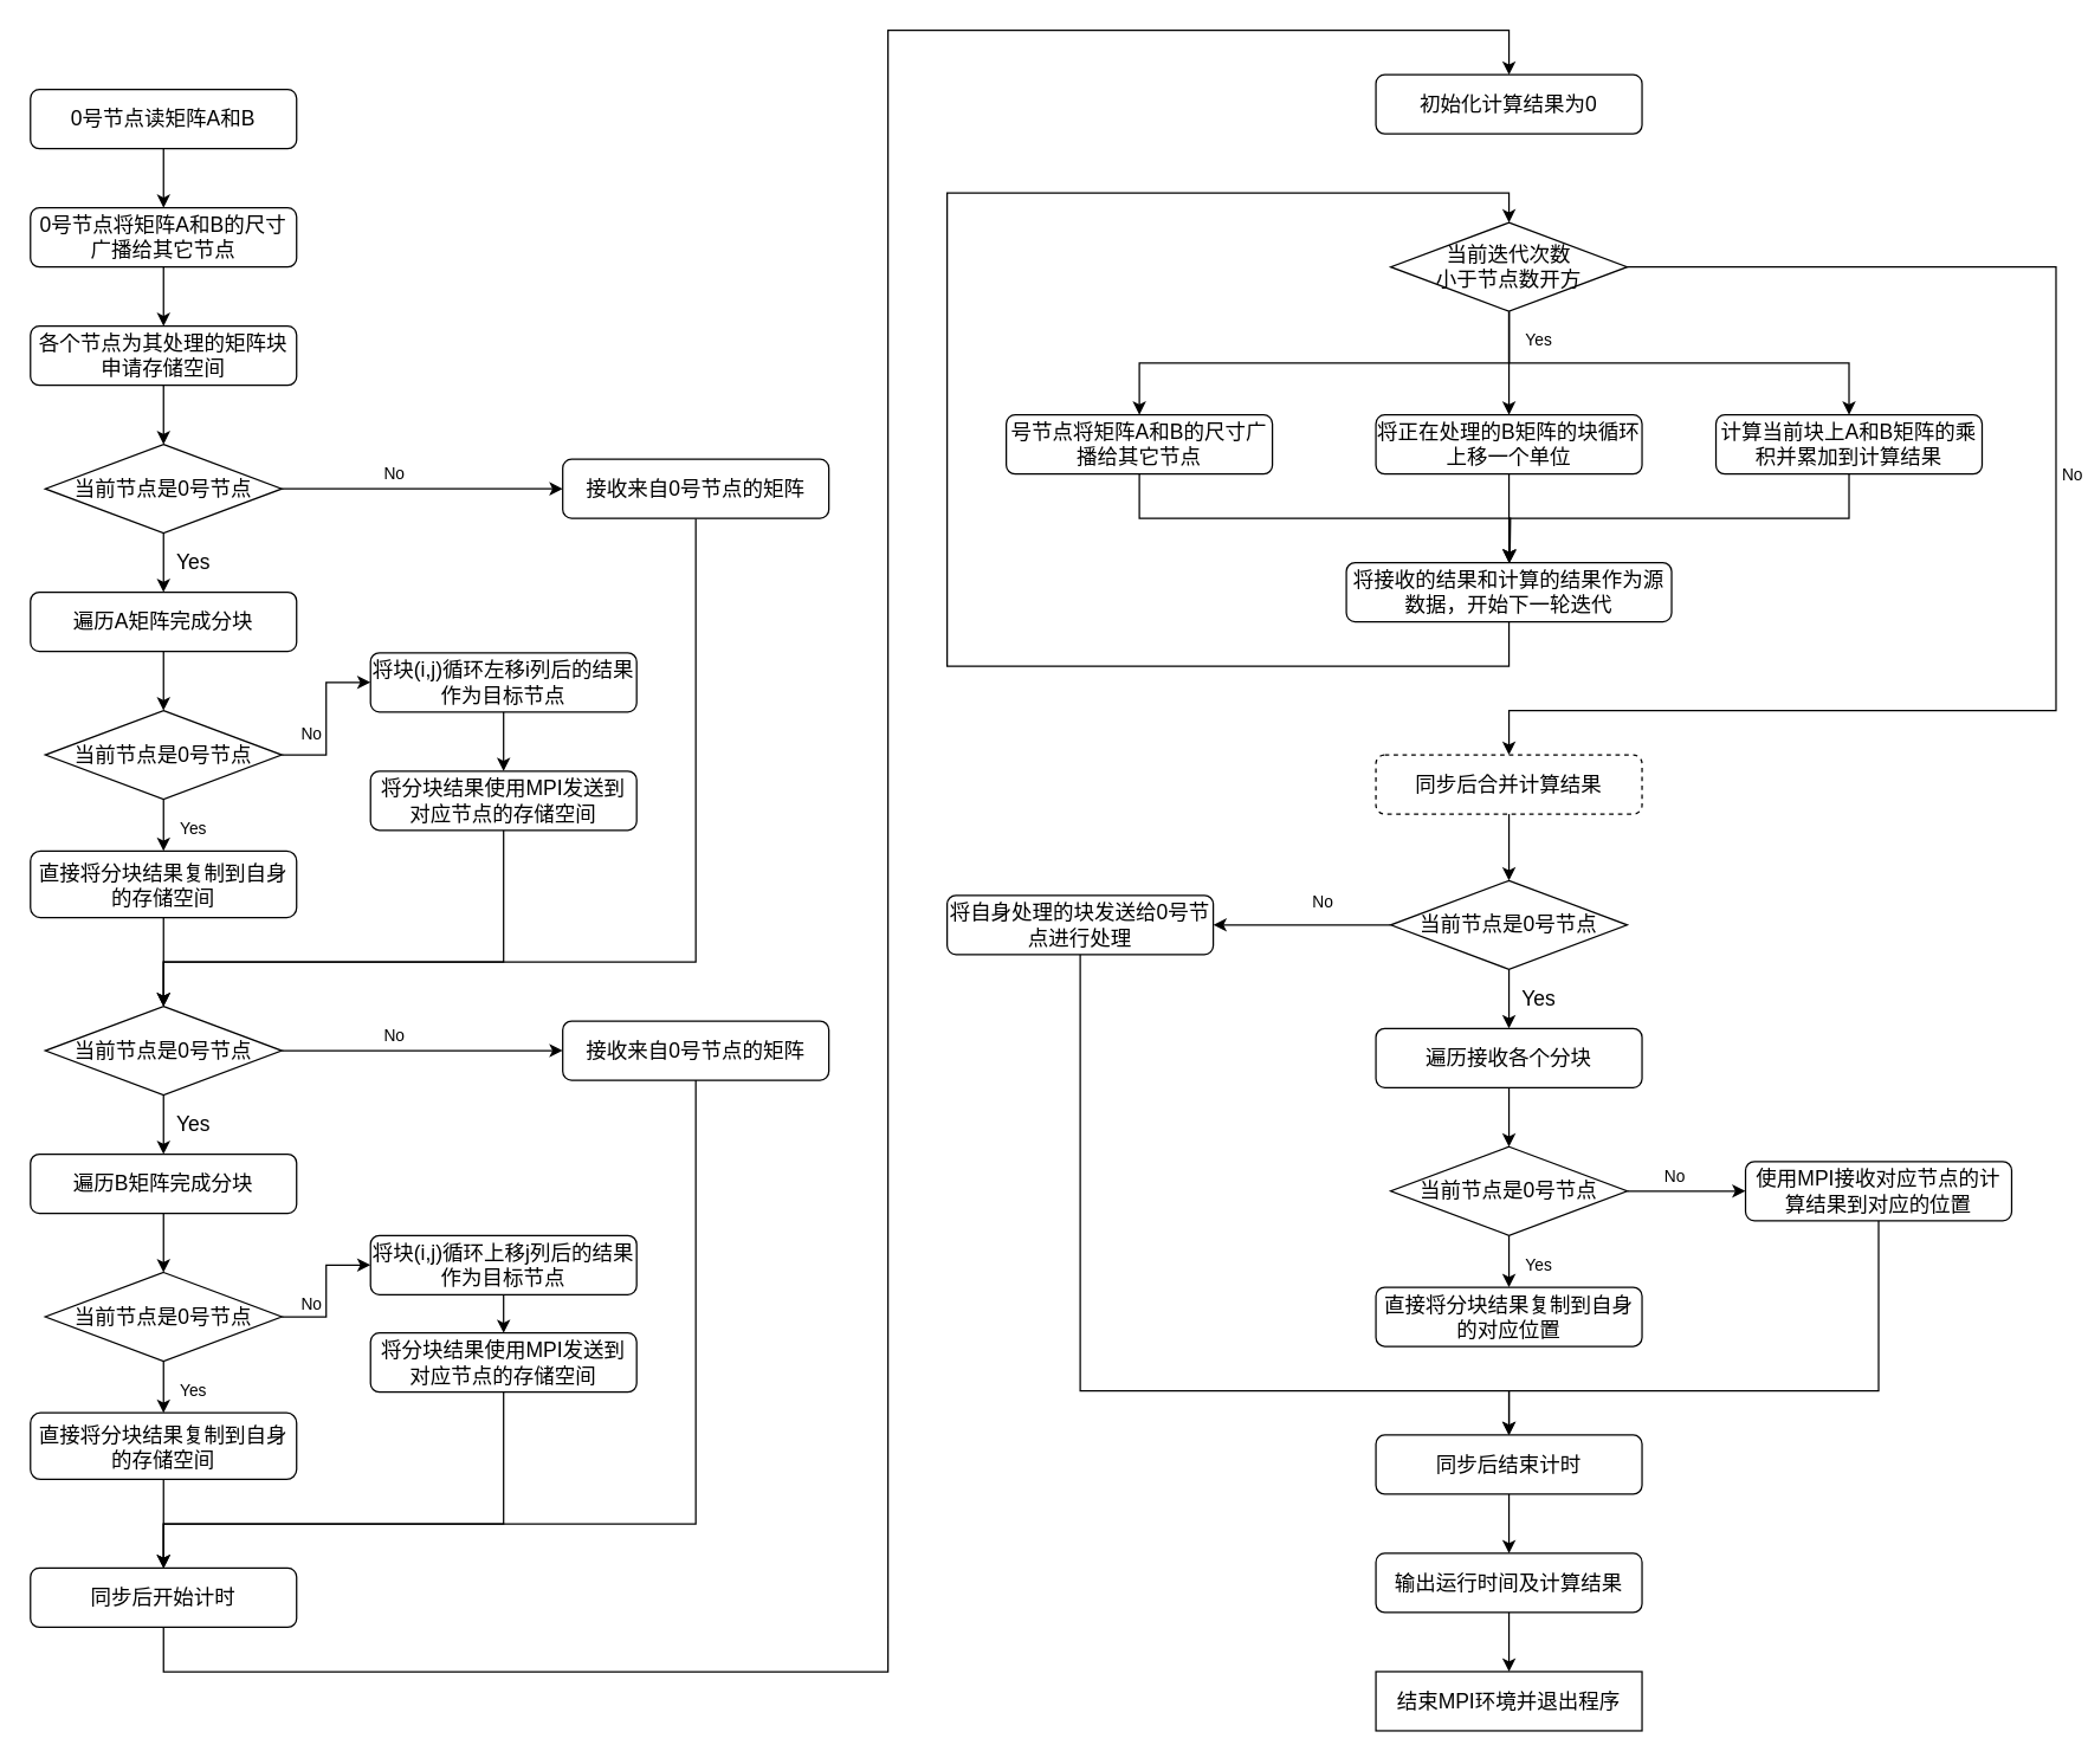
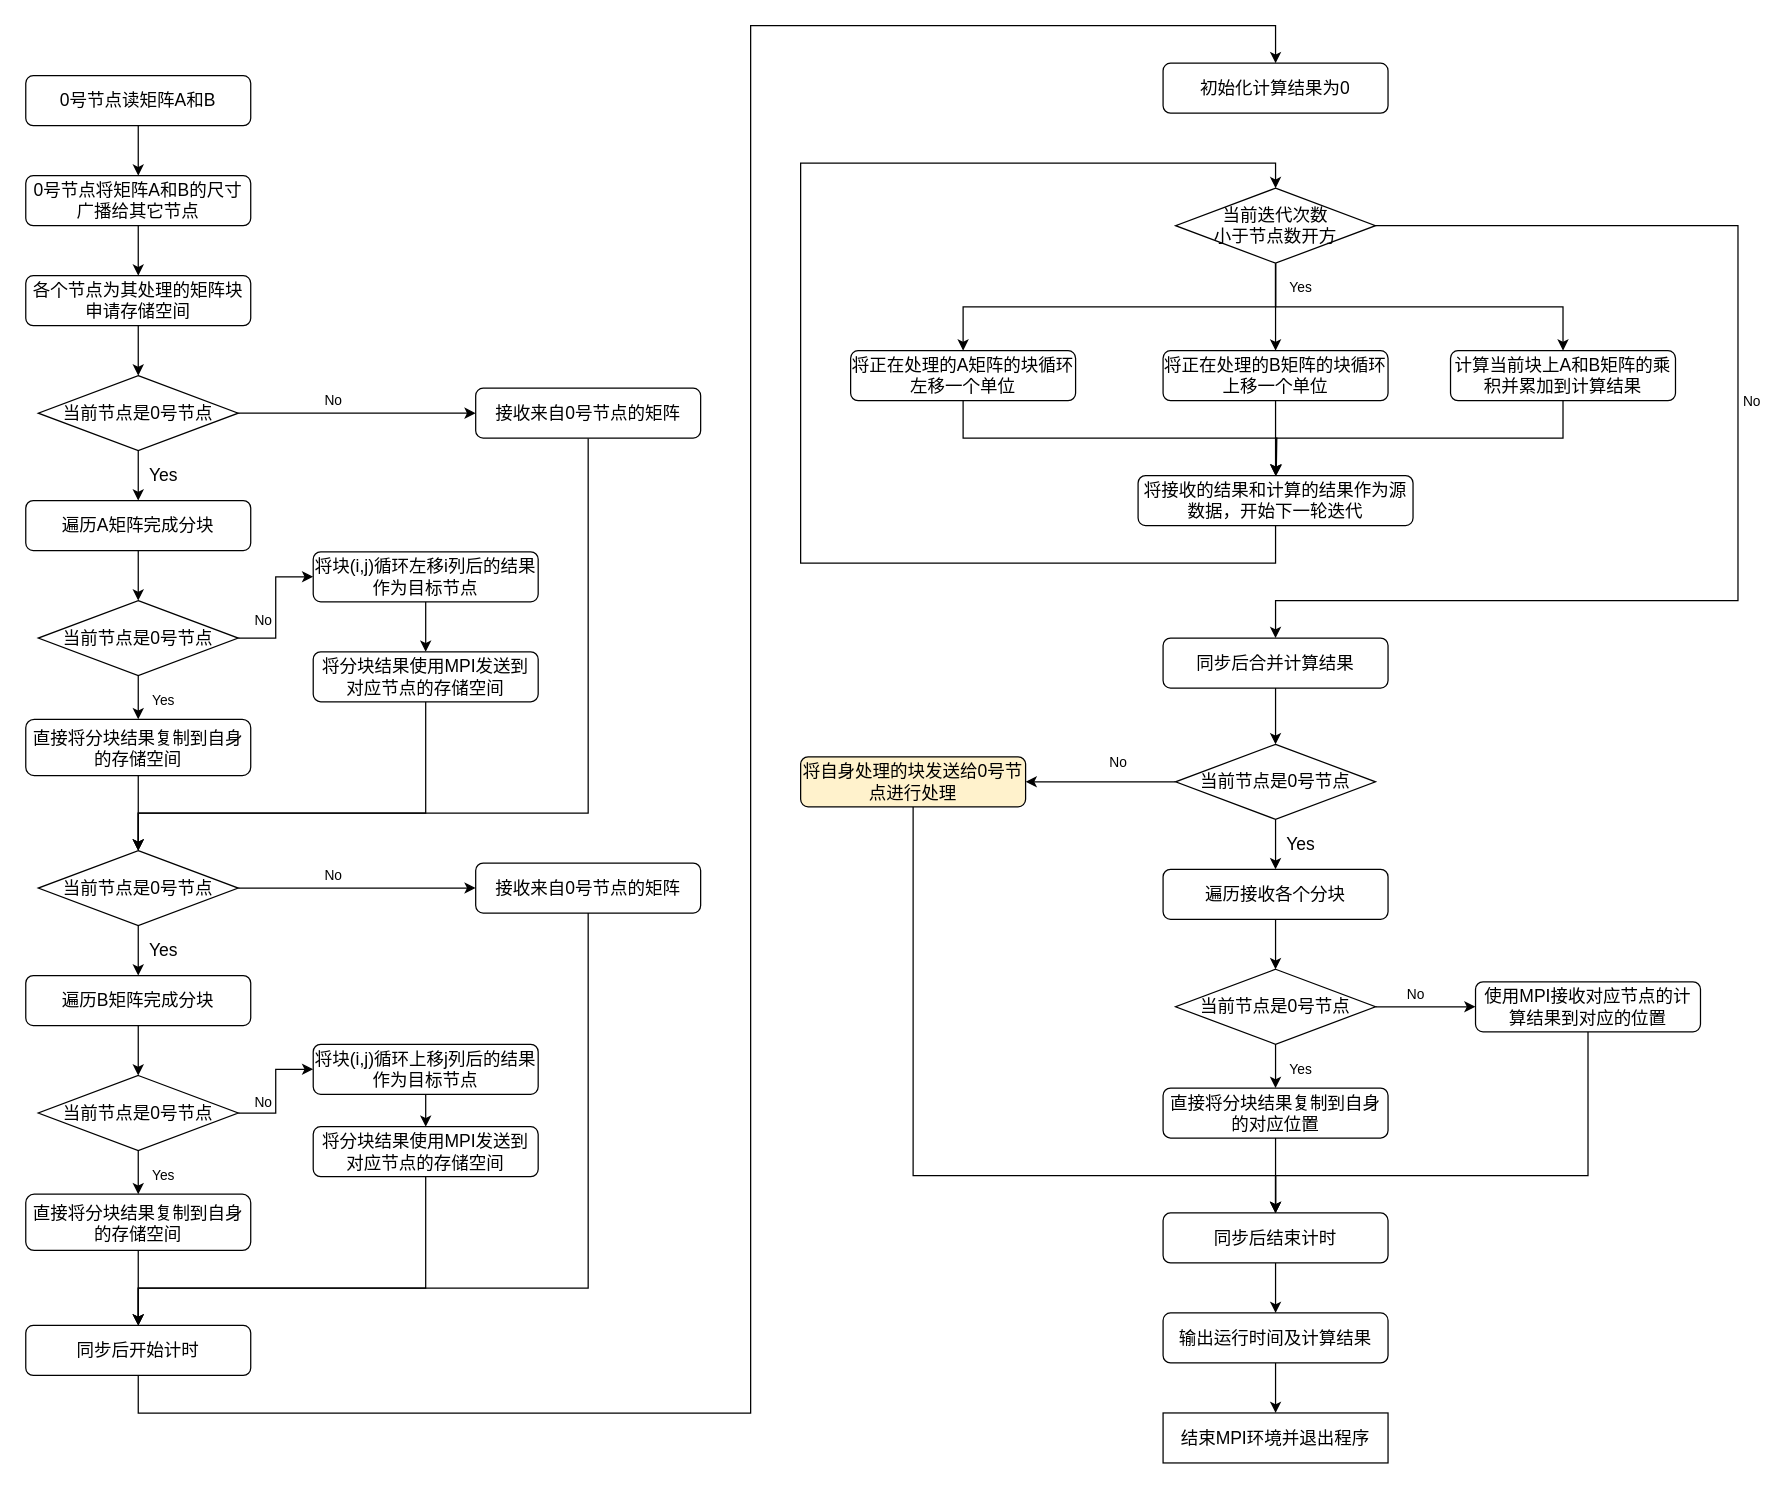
- <mxCell id="54" value="号节点将矩阵A和B的尺寸广播给其它节点" style="rounded=1;whiteSpace=wrap;html=1;fontSize=14;" vertex="1" parent="1"><mxGeometry x="680" y="280.06" width="180" height="40" as="geometry" /></mxCell>
+ <mxCell id="54" value="将正在处理的A矩阵的块循环左移一个单位" style="rounded=1;whiteSpace=wrap;html=1;fontSize=14;" vertex="1" parent="1"><mxGeometry x="680" y="280.06" width="180" height="40" as="geometry" /></mxCell>
- <mxCell id="46" value="同步后合并计算结果" style="rounded=1;whiteSpace=wrap;html=1;fontSize=14;dashed=1;" vertex="1" parent="1"><mxGeometry x="930" y="510.06" width="180" height="40" as="geometry" /></mxCell>
+ <mxCell id="46" value="同步后合并计算结果" style="rounded=1;whiteSpace=wrap;html=1;fontSize=14;" vertex="1" parent="1"><mxGeometry x="930" y="510.06" width="180" height="40" as="geometry" /></mxCell>
- <mxCell id="65" value="将自身处理的块发送给0号节点进行处理" style="rounded=1;whiteSpace=wrap;html=1;fontSize=14;" vertex="1" parent="1"><mxGeometry x="640" y="605.06" width="180" height="40" as="geometry" /></mxCell>
+ <mxCell id="65" value="将自身处理的块发送给0号节点进行处理" style="rounded=1;whiteSpace=wrap;html=1;fontSize=14;fillColor=#fff2cc;" vertex="1" parent="1"><mxGeometry x="640" y="605.06" width="180" height="40" as="geometry" /></mxCell>
+ <mxCell id="69" style="edgeStyle=orthogonalEdgeStyle;rounded=0;orthogonalLoop=1;jettySize=auto;html=1;exitX=0.5;exitY=1;exitDx=0;exitDy=0;entryX=0.5;entryY=0;entryDx=0;entryDy=0;" edge="1" parent="1" source="70" target="74"><mxGeometry relative="1" as="geometry" /></mxCell>
